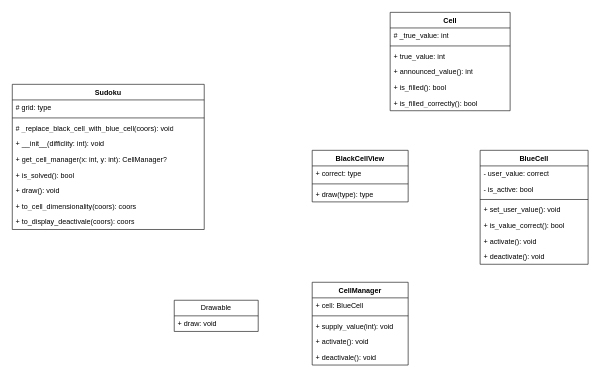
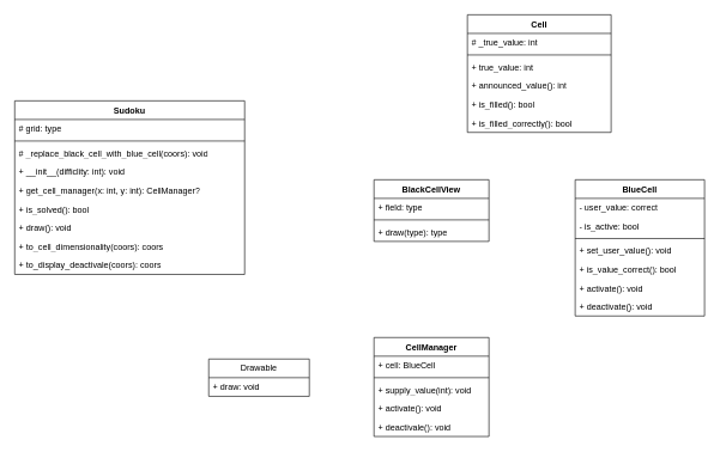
- <mxCell id="13" value="+ correct: type" style="text;strokeColor=none;fillColor=none;align=left;verticalAlign=top;spacingLeft=4;spacingRight=4;overflow=hidden;rotatable=0;points=[[0,0.5],[1,0.5]];portConstraint=eastwest;whiteSpace=wrap;html=1;" parent="12" vertex="1"><mxGeometry y="26" width="160" height="26" as="geometry" /></mxCell>
+ <mxCell id="13" value="+ field: type" style="text;strokeColor=none;fillColor=none;align=left;verticalAlign=top;spacingLeft=4;spacingRight=4;overflow=hidden;rotatable=0;points=[[0,0.5],[1,0.5]];portConstraint=eastwest;whiteSpace=wrap;html=1;" parent="12" vertex="1"><mxGeometry y="26" width="160" height="26" as="geometry" /></mxCell>
